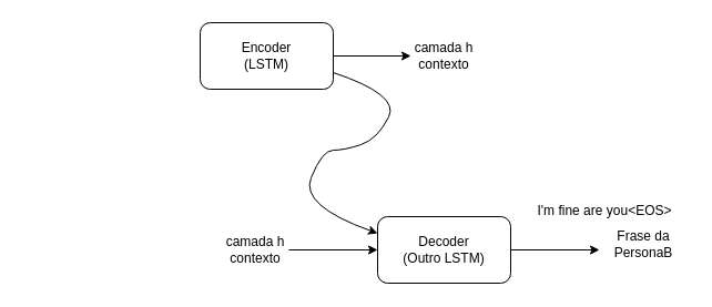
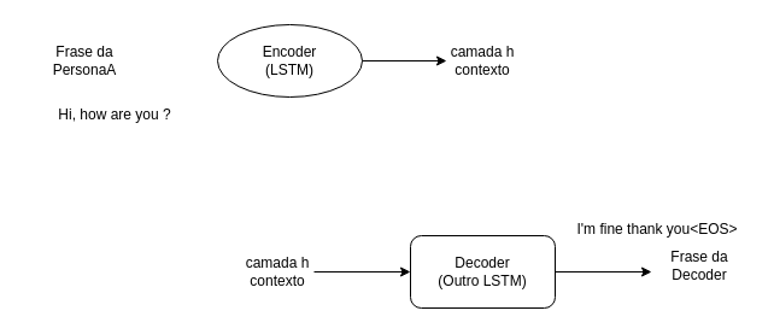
+ <mxCell id="2" value="Frase da PersonaA" style="text;html=1;align=center;verticalAlign=middle;whiteSpace=wrap;rounded=0;" parent="1" vertex="1"><mxGeometry x="40" y="35" width="60" height="30" as="geometry" /></mxCell>
- <mxCell id="3" value="Encoder&lt;div&gt;(LSTM)&lt;/div&gt;" style="rounded=1;whiteSpace=wrap;html=1;" parent="1" vertex="1"><mxGeometry x="180" y="20" width="120" height="60" as="geometry" /></mxCell>
+ <mxCell id="3" value="Encoder&lt;div&gt;(LSTM)&lt;/div&gt;" style="ellipse;whiteSpace=wrap;html=1;" parent="1" vertex="1"><mxGeometry x="180" y="20" width="120" height="60" as="geometry" /></mxCell>
+ <mxCell id="11" value="Hi, how are you ?" style="text;html=1;align=center;verticalAlign=middle;whiteSpace=wrap;rounded=0;" parent="1" vertex="1"><mxGeometry x="20" y="80" width="150" height="30" as="geometry" /></mxCell>
- <mxCell id="13" value="" style="curved=1;endArrow=classic;html=1;rounded=0;exitX=1;exitY=0.75;exitDx=0;exitDy=0;entryX=0;entryY=0.25;entryDx=0;entryDy=0;" parent="1" source="3" target="6" edge="1"><mxGeometry width="50" height="50" relative="1" as="geometry"><mxPoint x="290" y="175" as="sourcePoint" /><mxPoint x="340" y="125" as="targetPoint" /><Array as="points"><mxPoint x="360" y="85" /><mxPoint x="340" y="125" /><mxPoint x="310" y="135" /><mxPoint x="290" y="135" /><mxPoint x="270" y="185" /></Array></mxGeometry></mxCell>
- <mxCell id="12" value="I'm fine are you&amp;lt;EOS&amp;gt;" style="text;html=1;align=center;verticalAlign=middle;whiteSpace=wrap;rounded=0;" parent="1" vertex="1"><mxGeometry x="470" y="175" width="150" height="30" as="geometry" /></mxCell>
+ <mxCell id="12" value="I'm fine thank you&amp;lt;EOS&amp;gt;" style="text;html=1;align=center;verticalAlign=middle;whiteSpace=wrap;rounded=0;" parent="1" vertex="1"><mxGeometry x="470" y="175" width="150" height="30" as="geometry" /></mxCell>
- <mxCell id="9" value="Frase da PersonaB" style="text;html=1;align=center;verticalAlign=middle;whiteSpace=wrap;rounded=0;" parent="1" vertex="1"><mxGeometry x="550" y="205" width="60" height="30" as="geometry" /></mxCell>
+ <mxCell id="9" value="Frase da Decoder" style="text;html=1;align=center;verticalAlign=middle;whiteSpace=wrap;rounded=0;" parent="1" vertex="1"><mxGeometry x="550" y="205" width="60" height="30" as="geometry" /></mxCell>
